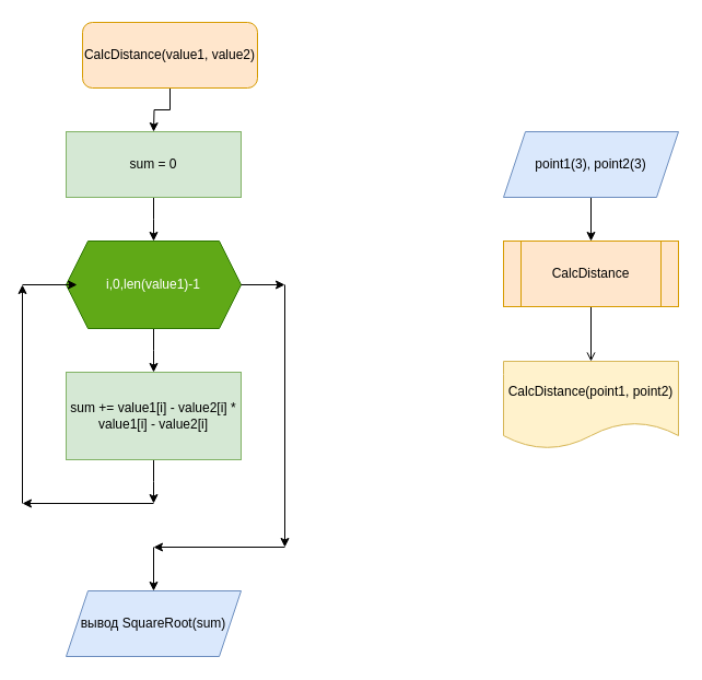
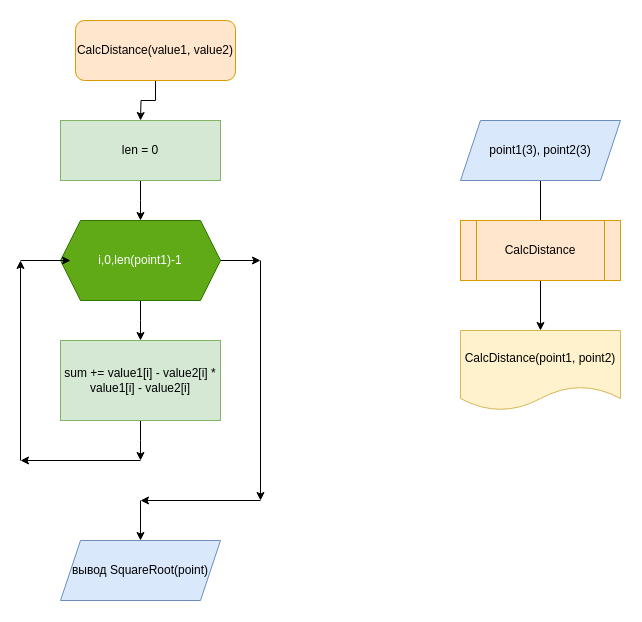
- <mxCell id="10" value="sum = 0" style="rounded=0;whiteSpace=wrap;html=1;fillColor=#d5e8d4;strokeColor=#82b366;" parent="1" vertex="1"><mxGeometry x="60" y="120" width="160" height="60" as="geometry" /></mxCell>
+ <mxCell id="10" value="len = 0" style="rounded=0;whiteSpace=wrap;html=1;fillColor=#d5e8d4;strokeColor=#82b366;" parent="1" vertex="1"><mxGeometry x="60" y="120" width="160" height="60" as="geometry" /></mxCell>
- <mxCell id="2" style="edgeStyle=orthogonalEdgeStyle;rounded=0;orthogonalLoop=1;jettySize=auto;html=1;entryX=0.5;entryY=0;entryDx=0;entryDy=0;" parent="1" source="3" target="5" edge="1"><mxGeometry relative="1" as="geometry" /></mxCell>
+ <mxCell id="2" style="edgeStyle=orthogonalEdgeStyle;rounded=0;orthogonalLoop=1;jettySize=auto;html=1;entryX=0.5;entryY=0;entryDx=0;entryDy=0;endArrow=none;" parent="1" source="3" target="5" edge="1"><mxGeometry relative="1" as="geometry" /></mxCell>
- <mxCell id="12" value="i,0,len(value1)-1" style="shape=hexagon;perimeter=hexagonPerimeter2;whiteSpace=wrap;html=1;fixedSize=1;fontFamily=Helvetica;fillColor=#60a917;fontColor=#ffffff;strokeColor=#2D7600;" parent="1" vertex="1"><mxGeometry x="60" y="220" width="160" height="80" as="geometry" /></mxCell>
+ <mxCell id="12" value="i,0,len(point1)-1" style="shape=hexagon;perimeter=hexagonPerimeter2;whiteSpace=wrap;html=1;fixedSize=1;fontFamily=Helvetica;fillColor=#60a917;fontColor=#ffffff;strokeColor=#2D7600;" parent="1" vertex="1"><mxGeometry x="60" y="220" width="160" height="80" as="geometry" /></mxCell>
- <mxCell id="4" style="edgeStyle=orthogonalEdgeStyle;rounded=0;orthogonalLoop=1;jettySize=auto;html=1;entryX=0.5;entryY=0;entryDx=0;entryDy=0;endArrow=open;" parent="1" source="5" target="8" edge="1"><mxGeometry relative="1" as="geometry" /></mxCell>
+ <mxCell id="4" style="edgeStyle=orthogonalEdgeStyle;rounded=0;orthogonalLoop=1;jettySize=auto;html=1;entryX=0.5;entryY=0;entryDx=0;entryDy=0;" parent="1" source="5" target="8" edge="1"><mxGeometry relative="1" as="geometry" /></mxCell>
- <mxCell id="22" value="вывод SquareRoot(sum)" style="shape=parallelogram;perimeter=parallelogramPerimeter;whiteSpace=wrap;html=1;fixedSize=1;fontFamily=Helvetica;fillColor=#dae8fc;strokeColor=#6c8ebf;" parent="1" vertex="1"><mxGeometry x="60" y="540" width="160" height="60" as="geometry" /></mxCell>
+ <mxCell id="22" value="вывод SquareRoot(point)" style="shape=parallelogram;perimeter=parallelogramPerimeter;whiteSpace=wrap;html=1;fixedSize=1;fontFamily=Helvetica;fillColor=#dae8fc;strokeColor=#6c8ebf;" parent="1" vertex="1"><mxGeometry x="60" y="540" width="160" height="60" as="geometry" /></mxCell>
